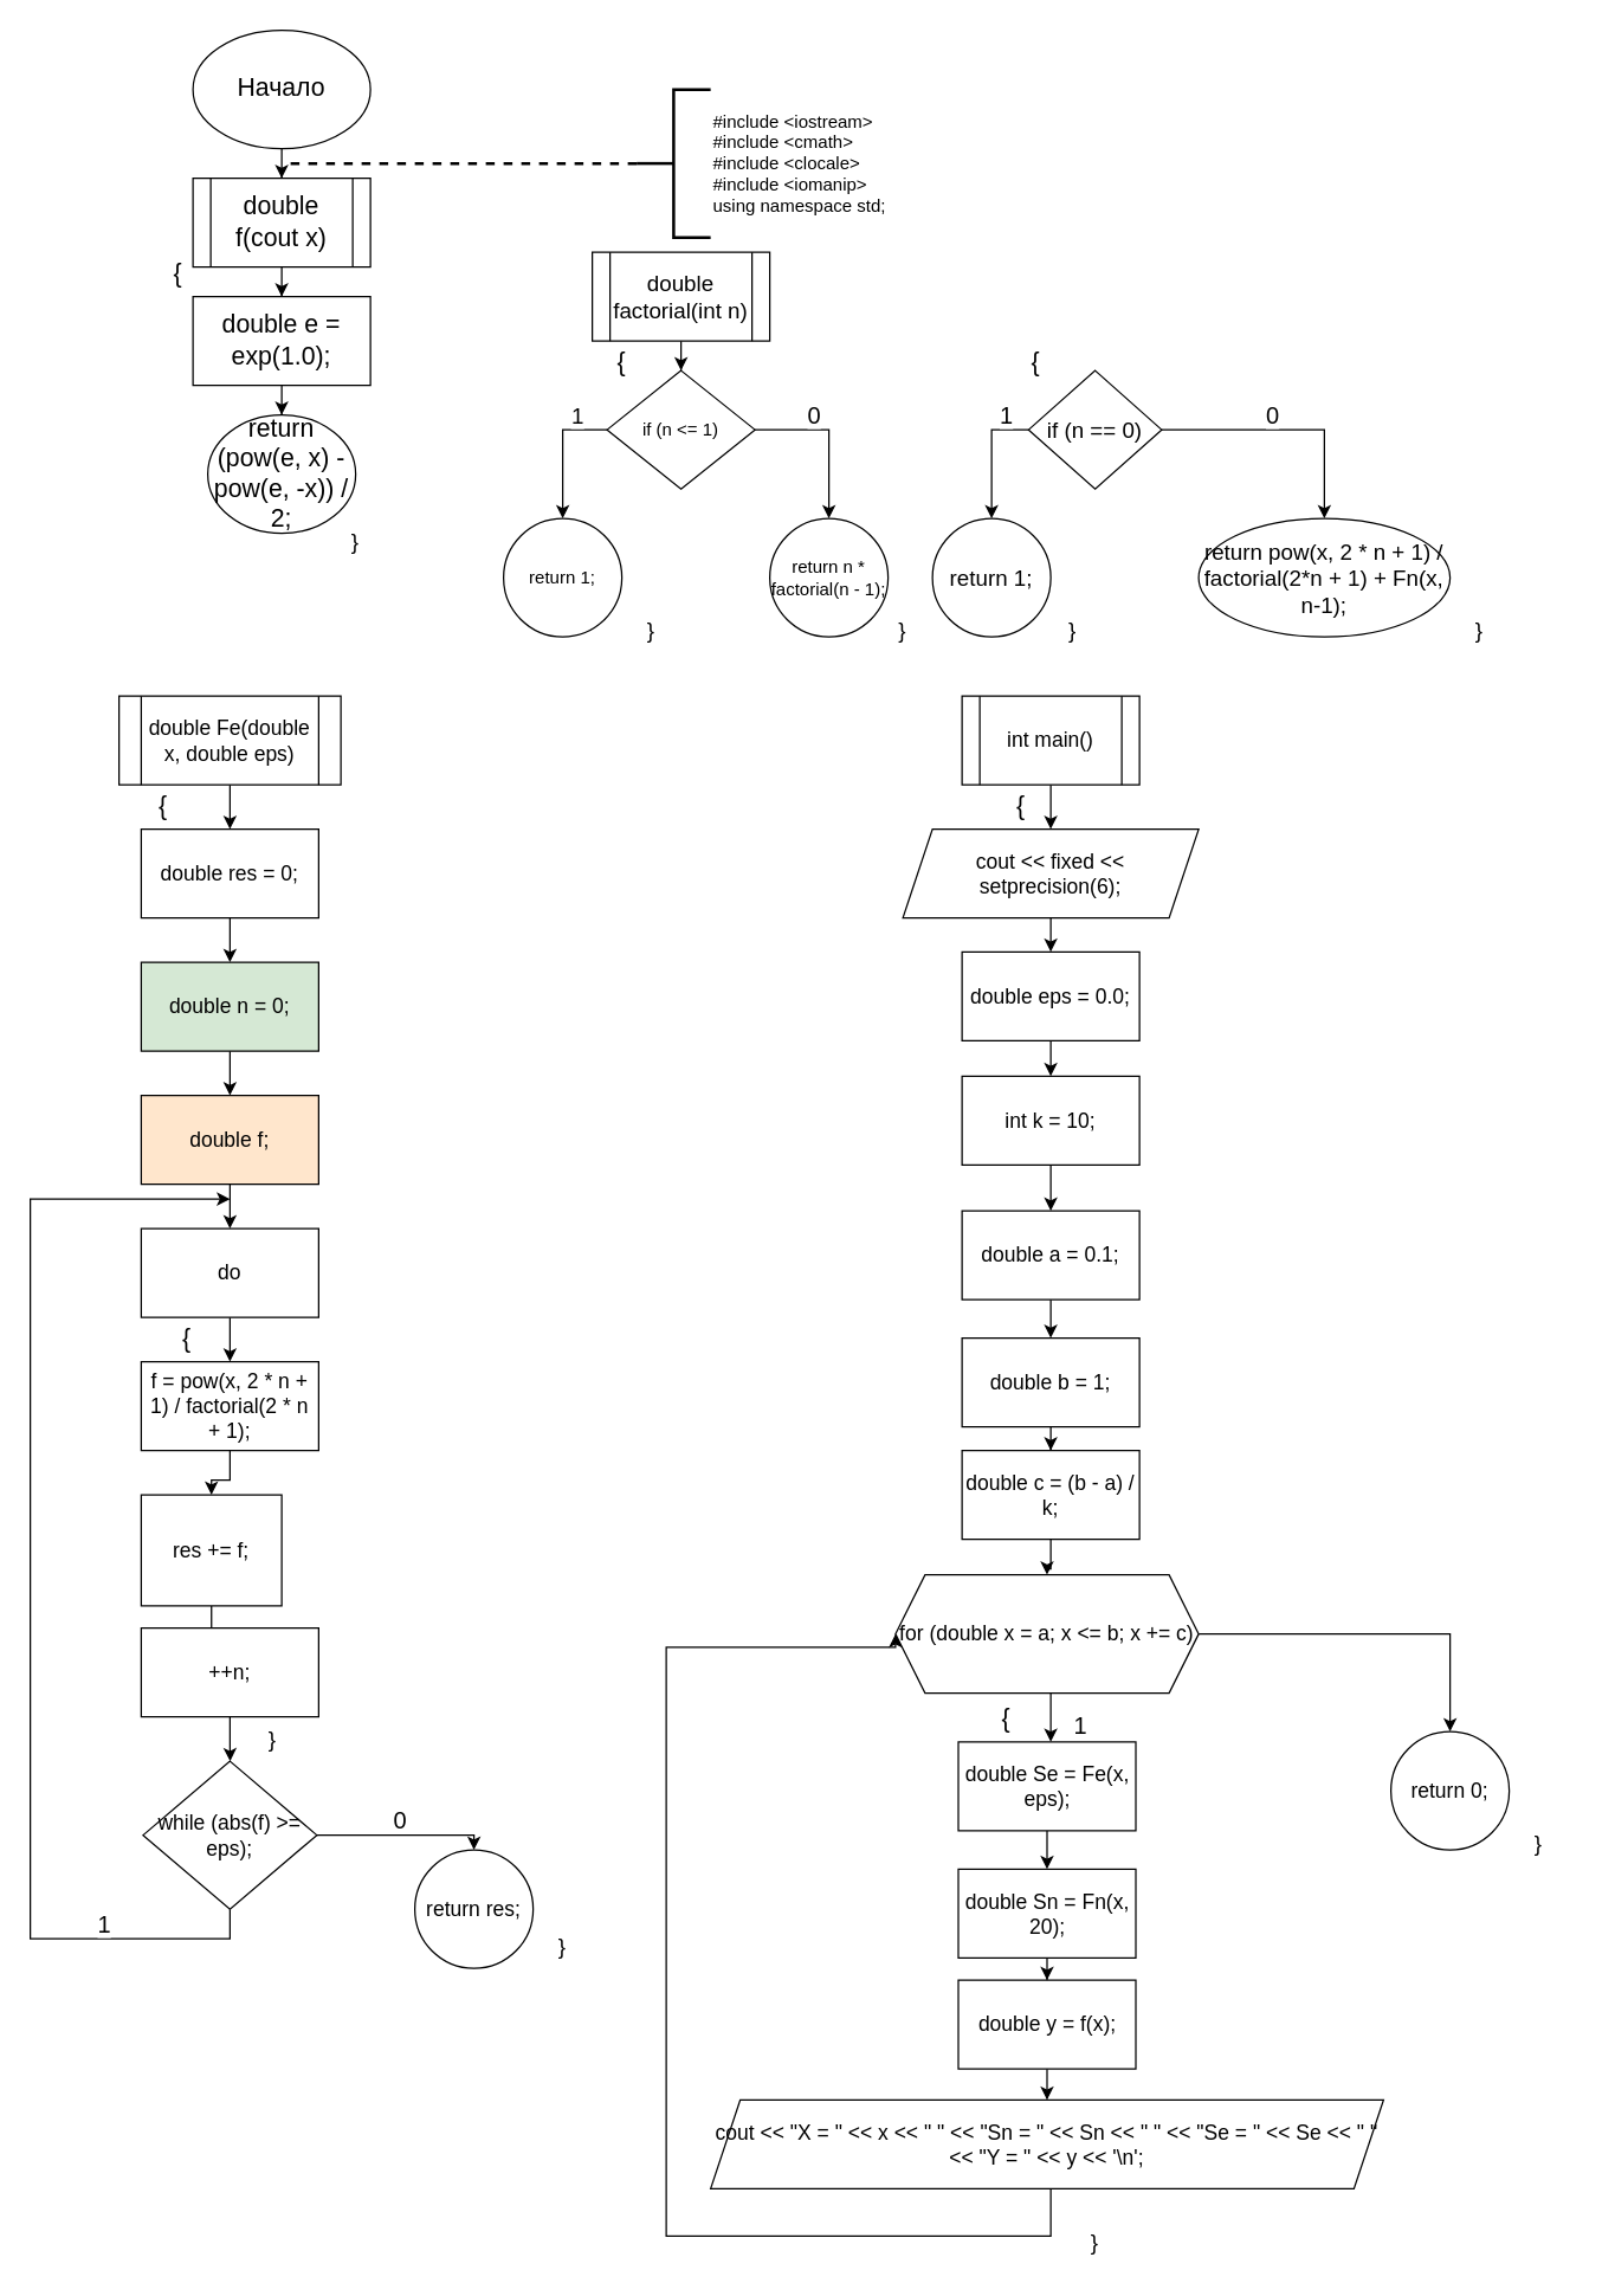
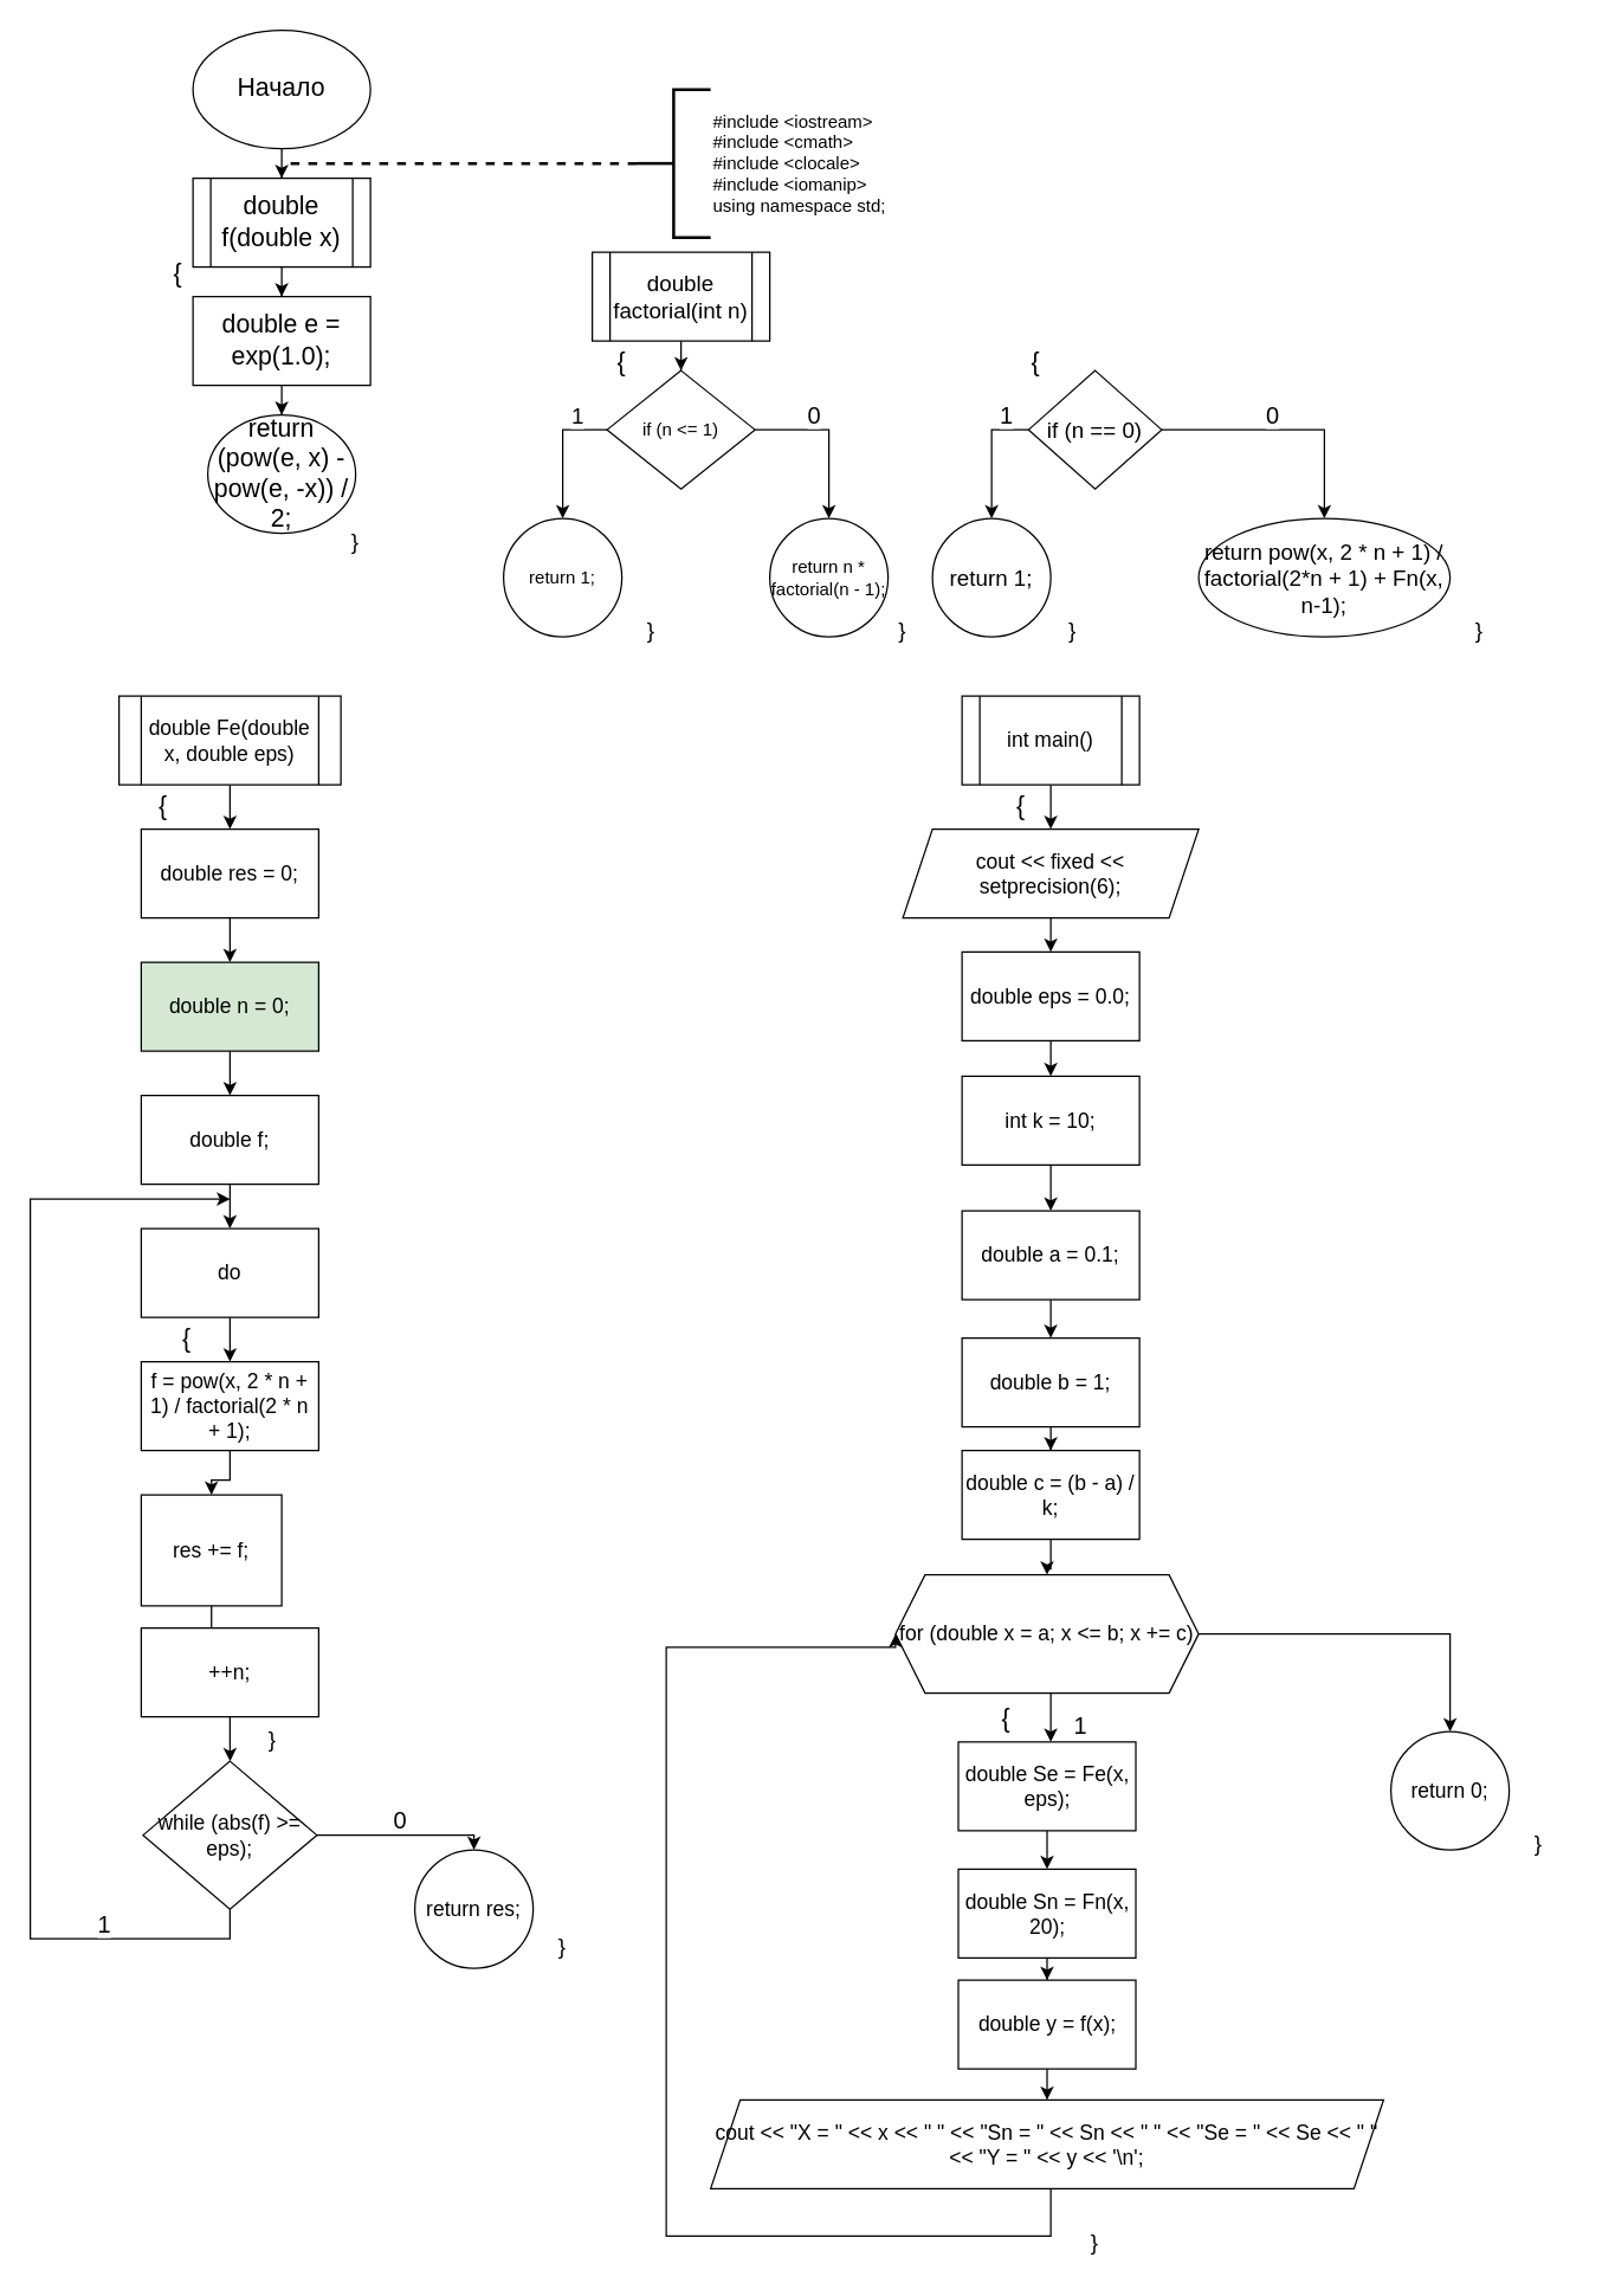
- <mxCell id="5" value="double f(cout x)" style="shape=process;whiteSpace=wrap;html=1;backgroundOutline=1;fontSize=17;" vertex="1" parent="1"><mxGeometry x="130" y="120" width="120" height="60" as="geometry" /></mxCell>
+ <mxCell id="5" value="double f(double x)" style="shape=process;whiteSpace=wrap;html=1;backgroundOutline=1;fontSize=17;" vertex="1" parent="1"><mxGeometry x="130" y="120" width="120" height="60" as="geometry" /></mxCell>
- <mxCell id="32" value="double f;" style="whiteSpace=wrap;html=1;fontSize=14;fillColor=#ffe6cc;" vertex="1" parent="1"><mxGeometry x="95" y="740" width="120" height="60" as="geometry" /></mxCell>
+ <mxCell id="32" value="double f;" style="whiteSpace=wrap;html=1;fontSize=14;" vertex="1" parent="1"><mxGeometry x="95" y="740" width="120" height="60" as="geometry" /></mxCell>
